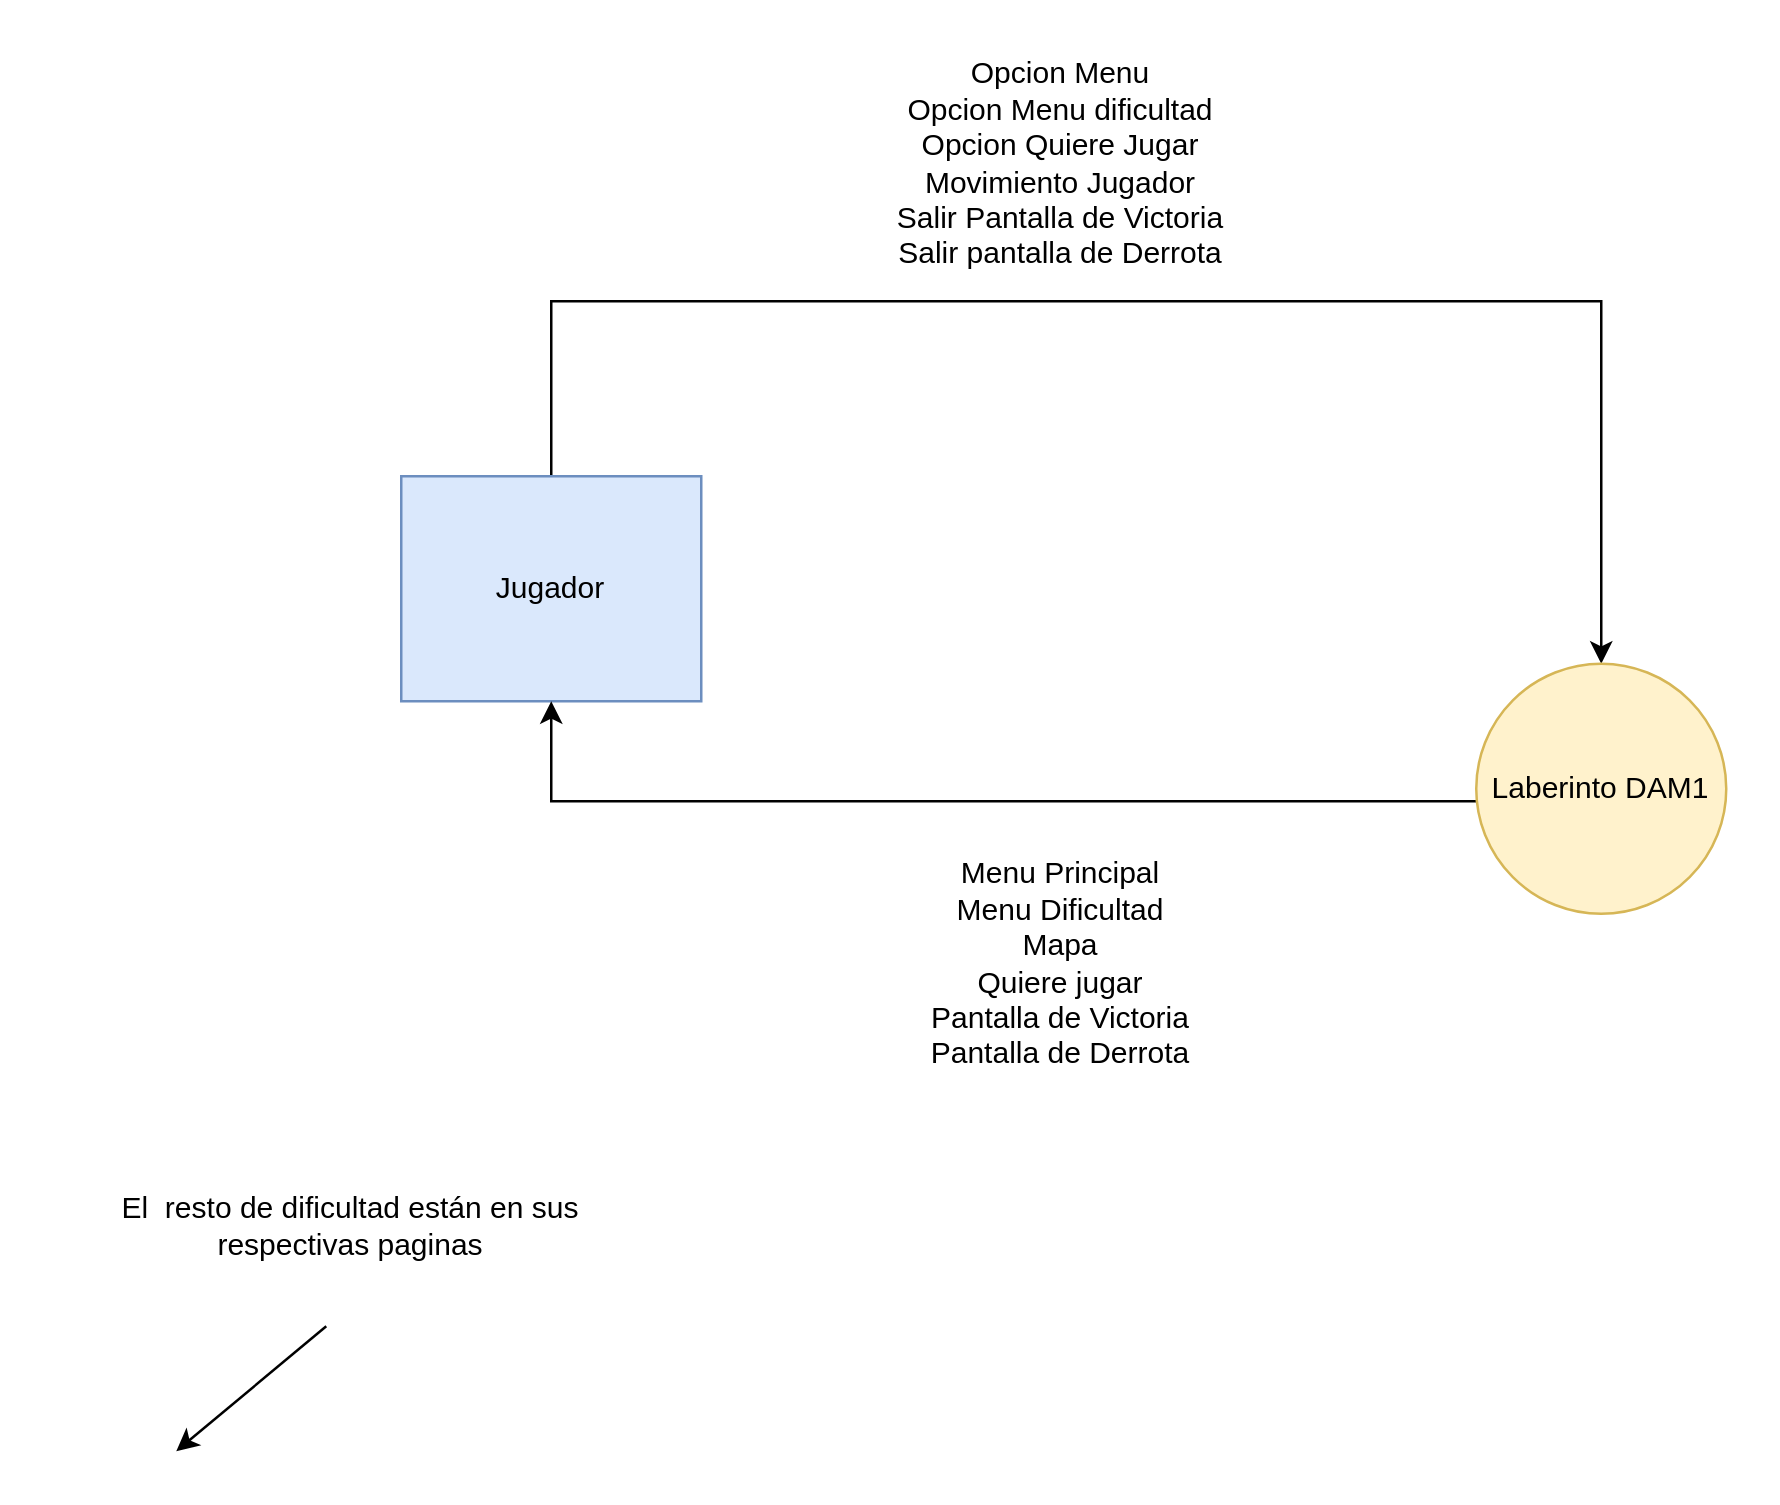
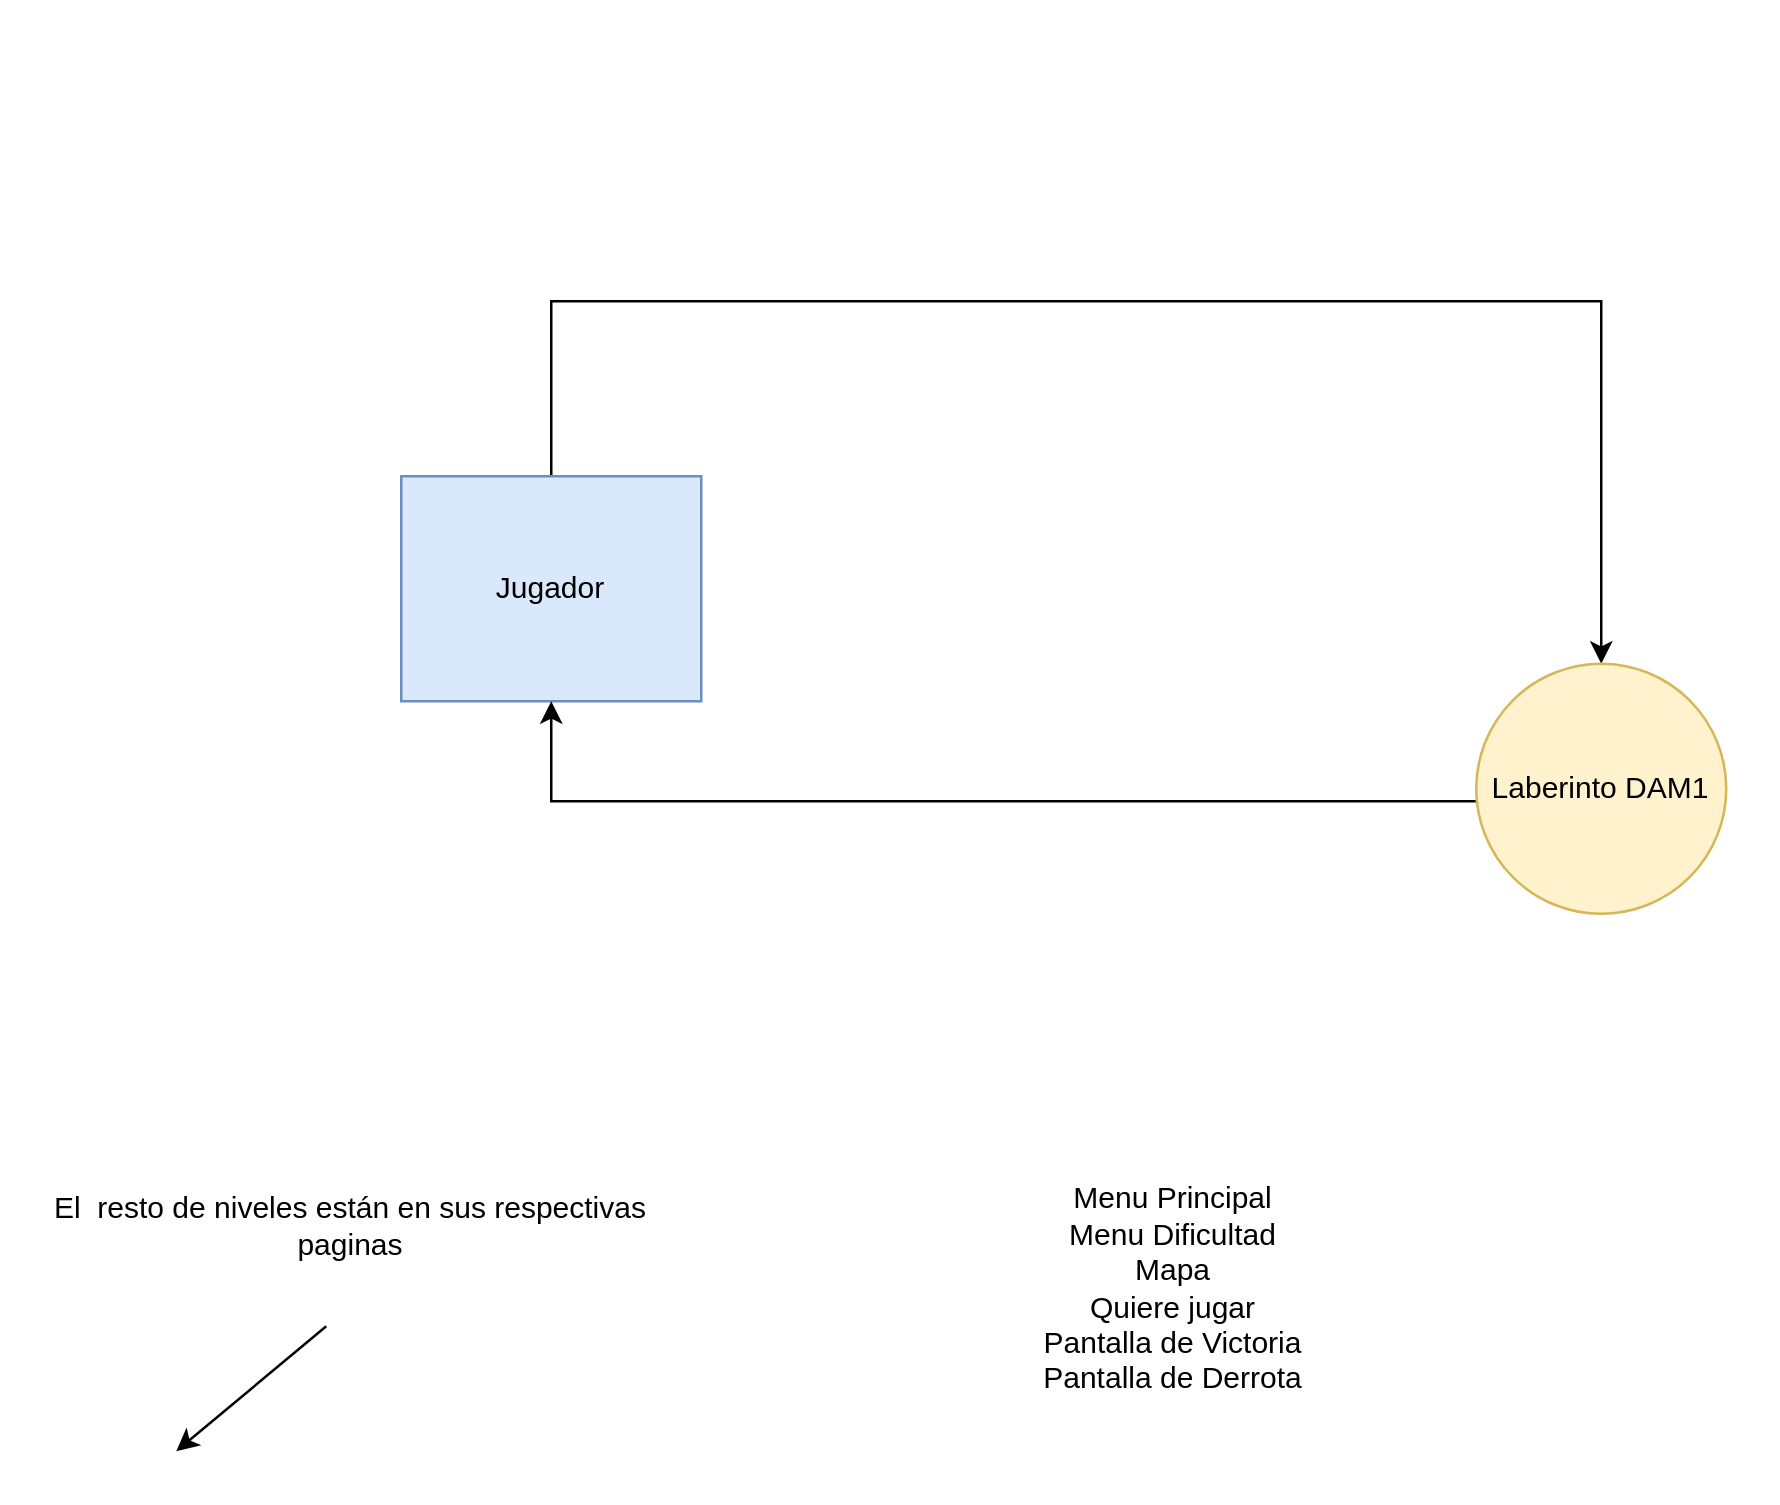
- <mxCell id="6" value="Opcion Menu&lt;br&gt;Opcion Menu dificultad&lt;br&gt;Opcion Quiere Jugar&lt;br&gt;Movimiento Jugador&lt;br&gt;Salir Pantalla de Victoria&lt;br&gt;Salir pantalla de Derrota" style="text;html=1;strokeColor=none;fillColor=none;align=center;verticalAlign=middle;whiteSpace=wrap;rounded=0;" vertex="1" parent="1"><mxGeometry x="331" y="20" width="186" height="90" as="geometry" /></mxCell>
- <mxCell id="7" value="Menu Principal&lt;br&gt;Menu Dificultad&lt;br&gt;Mapa&lt;br&gt;Quiere jugar&lt;br&gt;Pantalla de Victoria&lt;br&gt;Pantalla de Derrota" style="text;html=1;strokeColor=none;fillColor=none;align=center;verticalAlign=middle;whiteSpace=wrap;rounded=0;" vertex="1" parent="1"><mxGeometry x="349" y="320" width="150" height="130" as="geometry" /></mxCell>
+ <mxCell id="7" value="Menu Principal&lt;br&gt;Menu Dificultad&lt;br&gt;Mapa&lt;br&gt;Quiere jugar&lt;br&gt;Pantalla de Victoria&lt;br&gt;Pantalla de Derrota" style="text;html=1;strokeColor=none;fillColor=none;align=center;verticalAlign=middle;whiteSpace=wrap;rounded=0;" vertex="1" parent="1"><mxGeometry x="394" y="450" width="150" height="130" as="geometry" /></mxCell>
- <mxCell id="8" value="El&amp;nbsp; resto de dificultad están en sus respectivas paginas" style="text;html=1;strokeColor=none;fillColor=none;align=center;verticalAlign=middle;whiteSpace=wrap;rounded=0;" vertex="1" parent="1"><mxGeometry x="20" y="460" width="240" height="60" as="geometry" /></mxCell>
+ <mxCell id="8" value="El&amp;nbsp; resto de niveles están en sus respectivas paginas" style="text;html=1;strokeColor=none;fillColor=none;align=center;verticalAlign=middle;whiteSpace=wrap;rounded=0;" vertex="1" parent="1"><mxGeometry x="20" y="460" width="240" height="60" as="geometry" /></mxCell>
